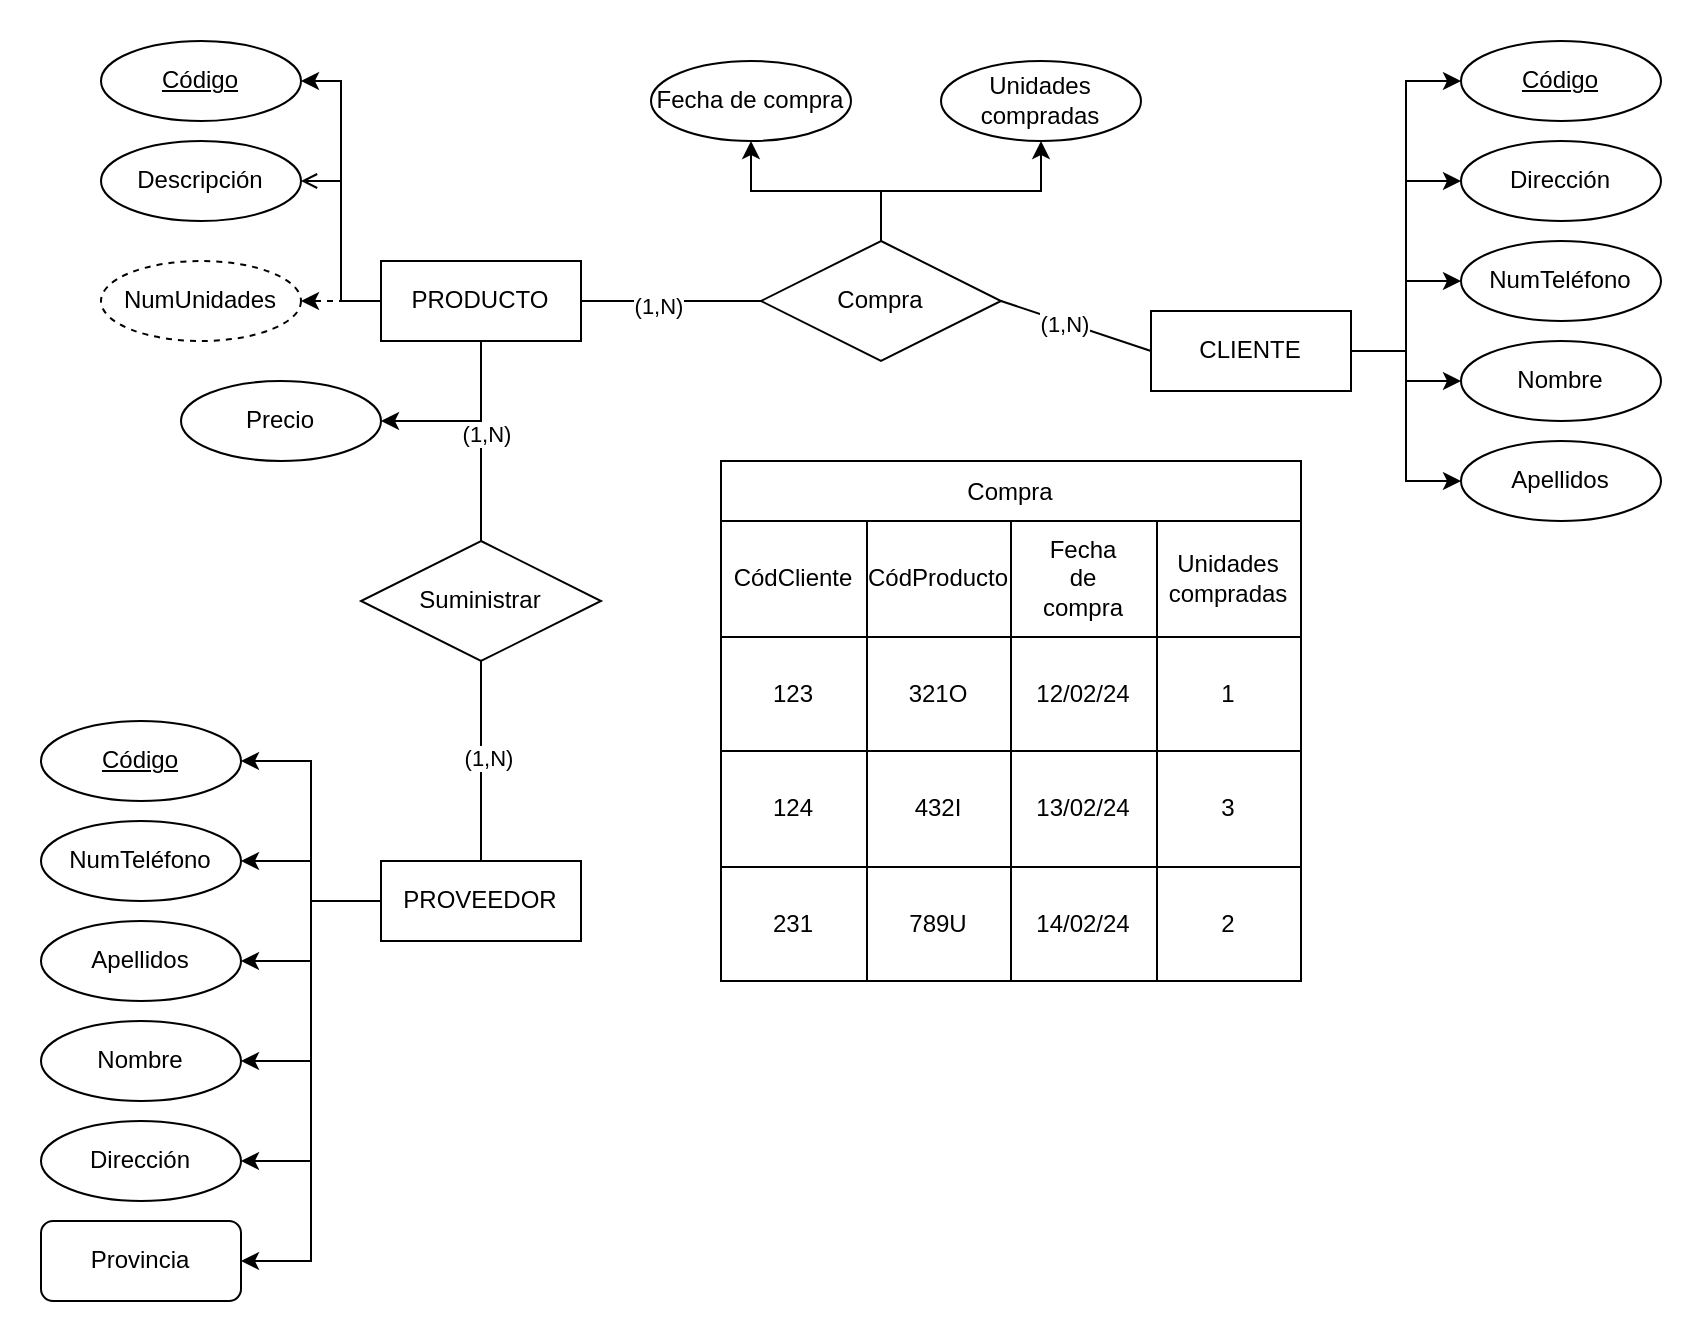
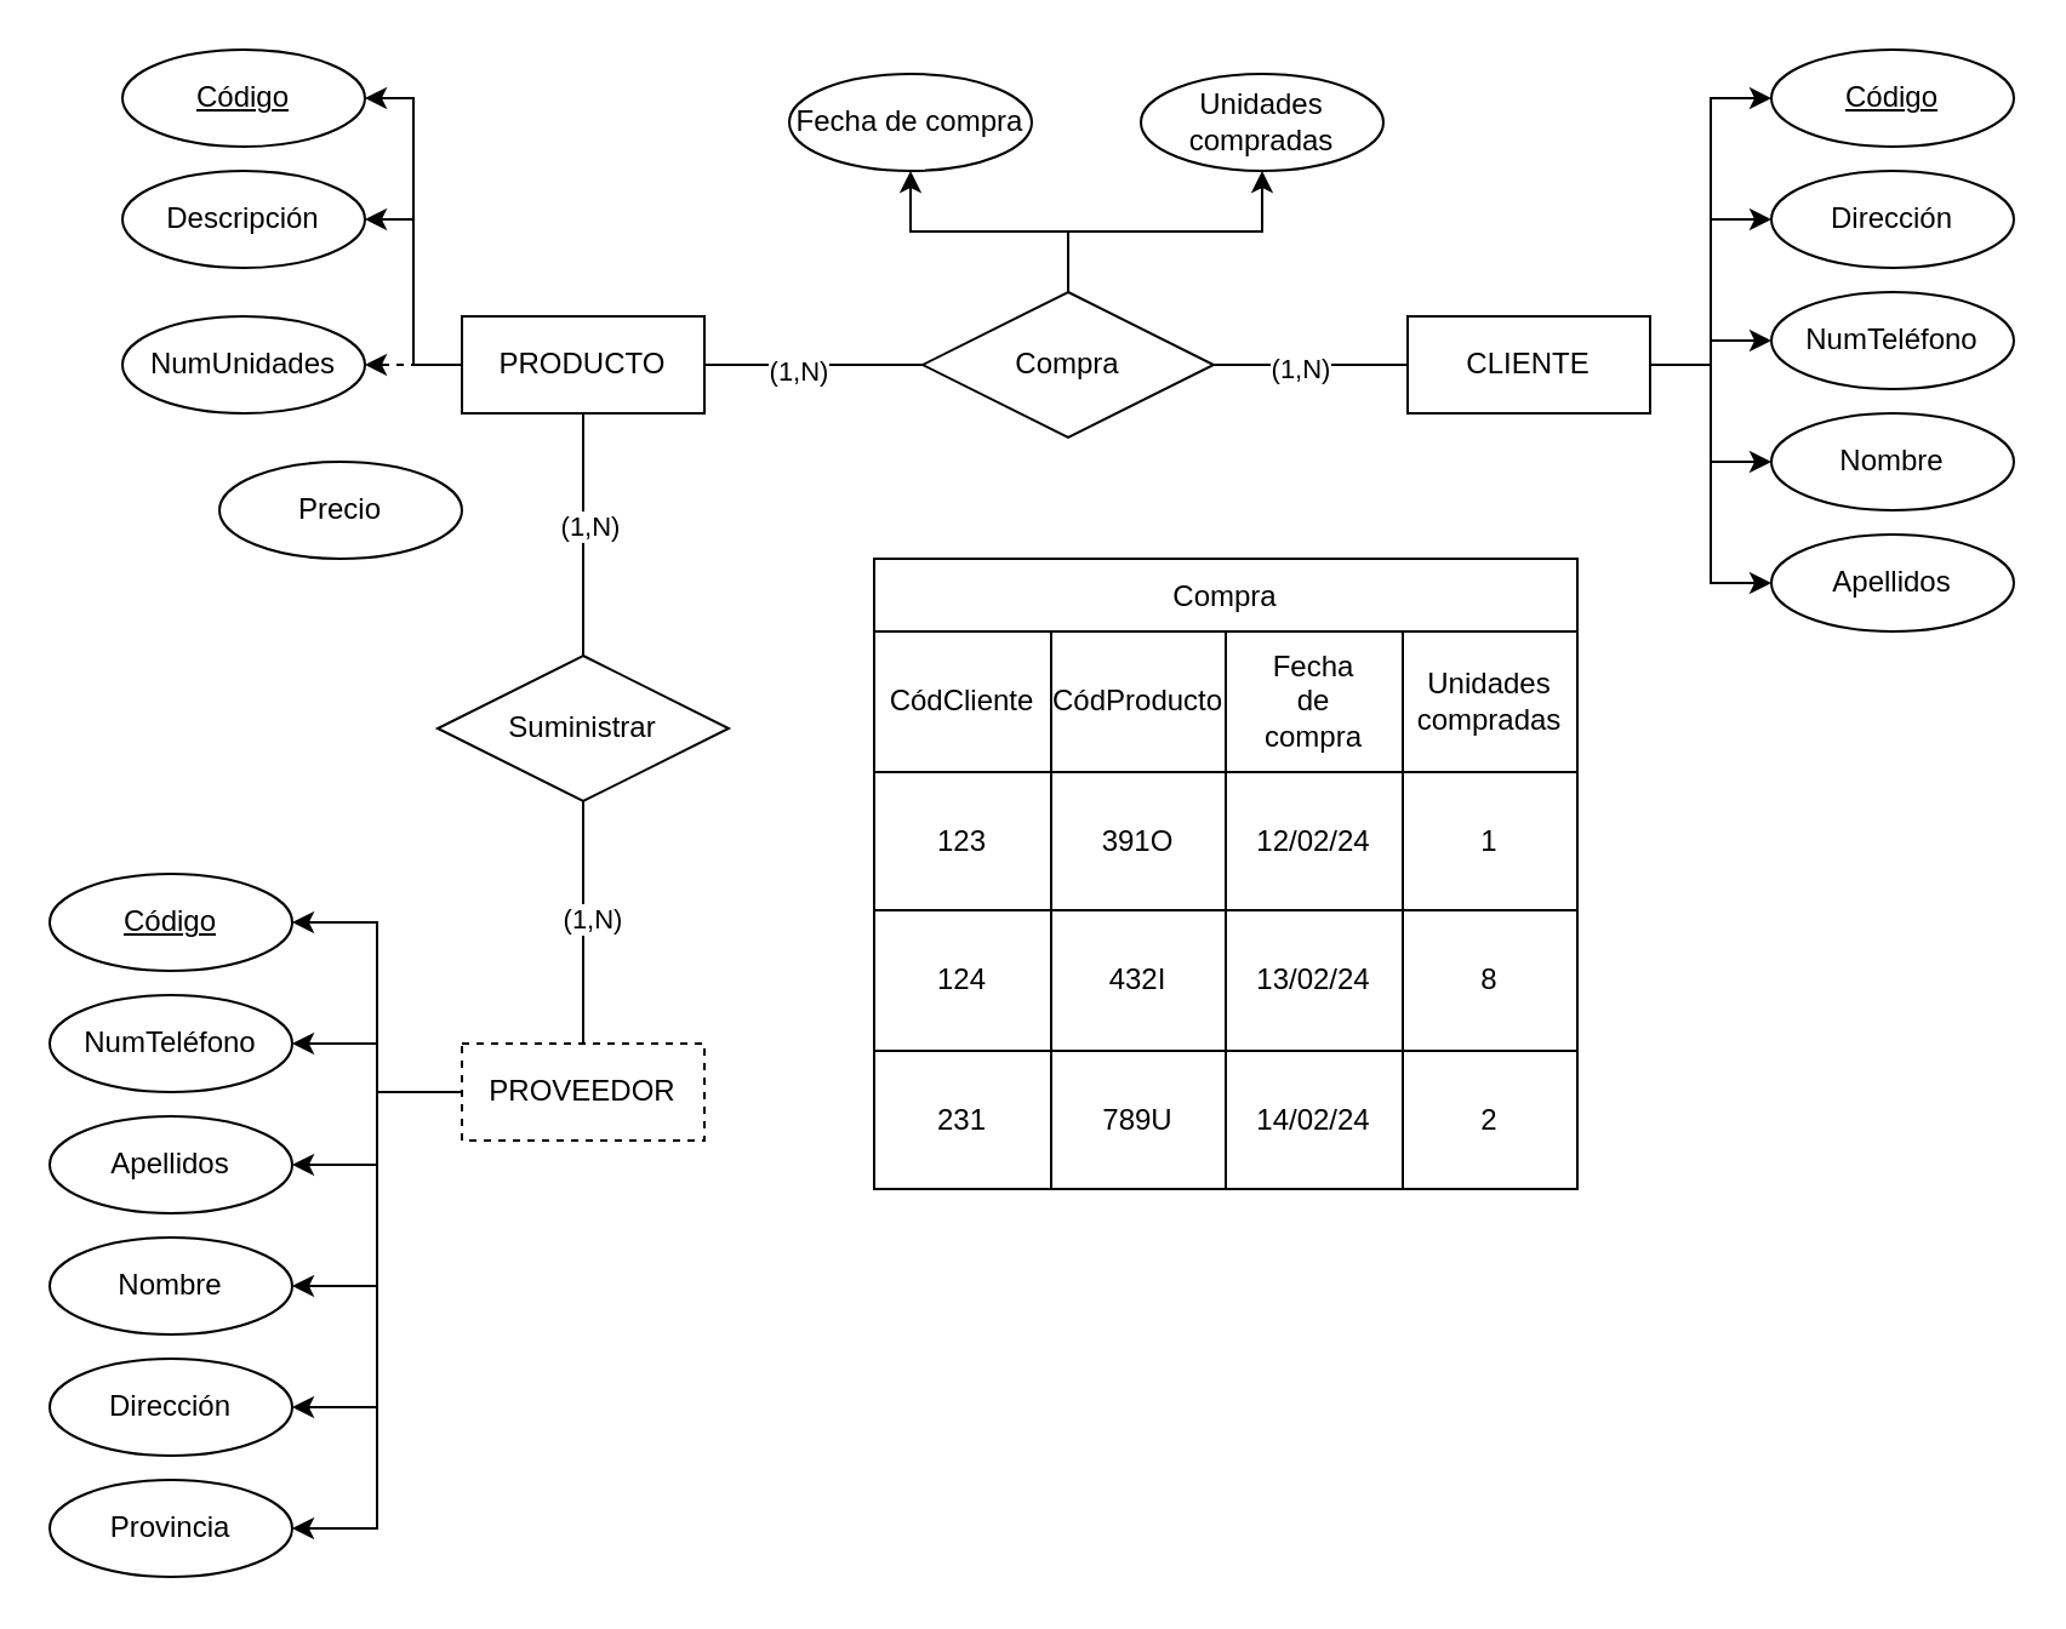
- <mxCell id="3" style="edgeStyle=orthogonalEdgeStyle;rounded=0;orthogonalLoop=1;jettySize=auto;html=1;entryX=1;entryY=0.5;entryDx=0;entryDy=0;endArrow=open;" edge="1" parent="1" source="6" target="33"><mxGeometry relative="1" as="geometry" /></mxCell>
+ <mxCell id="3" style="edgeStyle=orthogonalEdgeStyle;rounded=0;orthogonalLoop=1;jettySize=auto;html=1;entryX=1;entryY=0.5;entryDx=0;entryDy=0;" edge="1" parent="1" source="6" target="33"><mxGeometry relative="1" as="geometry" /></mxCell>
- <mxCell id="31" value="NumUnidades" style="ellipse;whiteSpace=wrap;html=1;align=center;dashed=1;" vertex="1" parent="1"><mxGeometry x="50" y="130" width="100" height="40" as="geometry" /></mxCell>
+ <mxCell id="31" value="NumUnidades" style="ellipse;whiteSpace=wrap;html=1;align=center;" vertex="1" parent="1"><mxGeometry x="50" y="130" width="100" height="40" as="geometry" /></mxCell>
- <mxCell id="12" value="CLIENTE" style="whiteSpace=wrap;html=1;align=center;" vertex="1" parent="1"><mxGeometry x="575" y="155" width="100" height="40" as="geometry" /></mxCell>
+ <mxCell id="12" value="CLIENTE" style="whiteSpace=wrap;html=1;align=center;" vertex="1" parent="1"><mxGeometry x="580" y="130" width="100" height="40" as="geometry" /></mxCell>
- <mxCell id="5" style="edgeStyle=orthogonalEdgeStyle;rounded=0;orthogonalLoop=1;jettySize=auto;html=1;entryX=1;entryY=0.5;entryDx=0;entryDy=0;" edge="1" parent="1" source="6" target="32"><mxGeometry relative="1" as="geometry" /></mxCell>
- <mxCell id="56" value="321O" style="shape=partialRectangle;html=1;whiteSpace=wrap;connectable=0;strokeColor=inherit;overflow=hidden;fillColor=none;top=0;left=0;bottom=0;right=0;pointerEvents=1;" vertex="1" parent="54"><mxGeometry x="73" width="72" height="57" as="geometry"><mxRectangle width="72" height="57" as="alternateBounds" /></mxGeometry></mxCell>
+ <mxCell id="56" value="391O" style="shape=partialRectangle;html=1;whiteSpace=wrap;connectable=0;strokeColor=inherit;overflow=hidden;fillColor=none;top=0;left=0;bottom=0;right=0;pointerEvents=1;" vertex="1" parent="54"><mxGeometry x="73" width="72" height="57" as="geometry"><mxRectangle width="72" height="57" as="alternateBounds" /></mxGeometry></mxCell>
- <mxCell id="63" value="3" style="shape=partialRectangle;html=1;whiteSpace=wrap;connectable=0;strokeColor=inherit;overflow=hidden;fillColor=none;top=0;left=0;bottom=0;right=0;pointerEvents=1;" vertex="1" parent="59"><mxGeometry x="218" width="72" height="58" as="geometry"><mxRectangle width="72" height="58" as="alternateBounds" /></mxGeometry></mxCell>
+ <mxCell id="63" value="8" style="shape=partialRectangle;html=1;whiteSpace=wrap;connectable=0;strokeColor=inherit;overflow=hidden;fillColor=none;top=0;left=0;bottom=0;right=0;pointerEvents=1;" vertex="1" parent="59"><mxGeometry x="218" width="72" height="58" as="geometry"><mxRectangle width="72" height="58" as="alternateBounds" /></mxGeometry></mxCell>
- <mxCell id="19" value="PROVEEDOR" style="whiteSpace=wrap;html=1;align=center;" vertex="1" parent="1"><mxGeometry x="190" y="430" width="100" height="40" as="geometry" /></mxCell>
+ <mxCell id="19" value="PROVEEDOR" style="whiteSpace=wrap;html=1;align=center;dashed=1;" vertex="1" parent="1"><mxGeometry x="190" y="430" width="100" height="40" as="geometry" /></mxCell>
- <mxCell id="45" value="Provincia" style="whiteSpace=wrap;html=1;align=center;rounded=1;" vertex="1" parent="1"><mxGeometry x="20" y="610" width="100" height="40" as="geometry" /></mxCell>
+ <mxCell id="45" value="Provincia" style="ellipse;whiteSpace=wrap;html=1;align=center;" vertex="1" parent="1"><mxGeometry x="20" y="610" width="100" height="40" as="geometry" /></mxCell>
